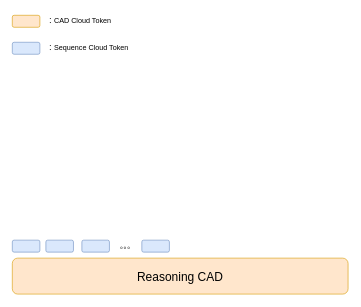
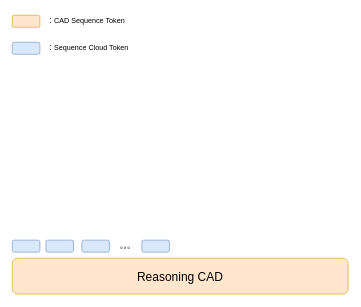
- <mxCell id="4" value="：CAD Cloud Token" style="text;html=1;align=left;verticalAlign=middle;whiteSpace=wrap;rounded=0;" vertex="1" parent="1"><mxGeometry x="76" y="20" width="170" height="30" as="geometry" /></mxCell>
+ <mxCell id="4" value="：CAD Sequence Token" style="text;html=1;align=left;verticalAlign=middle;whiteSpace=wrap;rounded=0;" vertex="1" parent="1"><mxGeometry x="76" y="20" width="170" height="30" as="geometry" /></mxCell>
